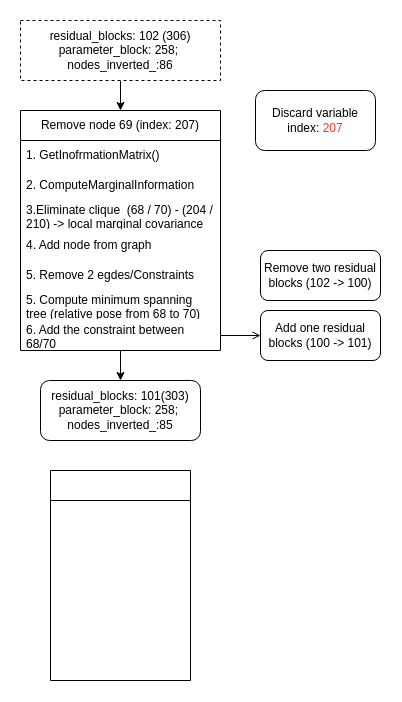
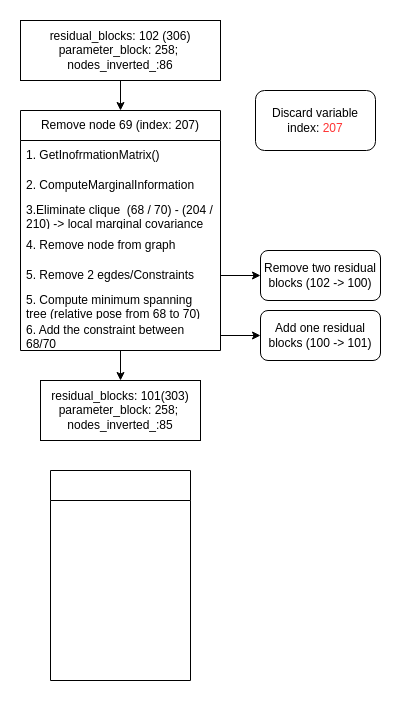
- <mxCell id="3" value="residual_blocks: 102 (306)&lt;br&gt;parameter_block: 258;&amp;nbsp; nodes_inverted_:86" style="rounded=0;whiteSpace=wrap;html=1;dashed=1;" parent="1" vertex="1"><mxGeometry x="20" y="20" width="200" height="60" as="geometry" /></mxCell>
+ <mxCell id="3" value="residual_blocks: 102 (306)&lt;br&gt;parameter_block: 258;&amp;nbsp; nodes_inverted_:86" style="rounded=0;whiteSpace=wrap;html=1;" parent="1" vertex="1"><mxGeometry x="20" y="20" width="200" height="60" as="geometry" /></mxCell>
- <mxCell id="9" value="4. Add node from graph" style="text;strokeColor=none;fillColor=none;align=left;verticalAlign=middle;spacingLeft=4;spacingRight=4;overflow=hidden;points=[[0,0.5],[1,0.5]];portConstraint=eastwest;rotatable=0;whiteSpace=wrap;html=1;" parent="5" vertex="1"><mxGeometry y="120" width="200" height="30" as="geometry" /></mxCell>
+ <mxCell id="9" value="4. Remove node from graph" style="text;strokeColor=none;fillColor=none;align=left;verticalAlign=middle;spacingLeft=4;spacingRight=4;overflow=hidden;points=[[0,0.5],[1,0.5]];portConstraint=eastwest;rotatable=0;whiteSpace=wrap;html=1;" parent="5" vertex="1"><mxGeometry y="120" width="200" height="30" as="geometry" /></mxCell>
+ <mxCell id="22" value="" style="endArrow=classic;html=1;fontColor=#FFFFFF;exitX=1;exitY=0.5;exitDx=0;exitDy=0;entryX=0;entryY=0.5;entryDx=0;entryDy=0;" parent="1" source="10" target="23" edge="1"><mxGeometry width="50" height="50" relative="1" as="geometry"><mxPoint x="220" y="240" as="sourcePoint" /><mxPoint x="260" y="245" as="targetPoint" /></mxGeometry></mxCell>
- <mxCell id="25" value="" style="endArrow=open;html=1;fontColor=#FFFFFF;exitX=1;exitY=0.5;exitDx=0;exitDy=0;entryX=0;entryY=0.5;entryDx=0;entryDy=0;" parent="1" source="12" target="24" edge="1"><mxGeometry width="50" height="50" relative="1" as="geometry"><mxPoint x="230" y="255" as="sourcePoint" /><mxPoint x="270" y="255" as="targetPoint" /></mxGeometry></mxCell>
+ <mxCell id="25" value="" style="endArrow=classic;html=1;fontColor=#FFFFFF;exitX=1;exitY=0.5;exitDx=0;exitDy=0;entryX=0;entryY=0.5;entryDx=0;entryDy=0;" parent="1" source="12" target="24" edge="1"><mxGeometry width="50" height="50" relative="1" as="geometry"><mxPoint x="230" y="255" as="sourcePoint" /><mxPoint x="270" y="255" as="targetPoint" /></mxGeometry></mxCell>
- <mxCell id="21" value="residual_blocks: 101(303)&lt;br&gt;parameter_block: 258;&amp;nbsp; nodes_inverted_:85" style="whiteSpace=wrap;html=1;rounded=1;" parent="1" vertex="1"><mxGeometry x="40" y="380" width="160" height="60" as="geometry" /></mxCell>
+ <mxCell id="21" value="residual_blocks: 101(303)&lt;br&gt;parameter_block: 258;&amp;nbsp; nodes_inverted_:85" style="rounded=0;whiteSpace=wrap;html=1;" parent="1" vertex="1"><mxGeometry x="40" y="380" width="160" height="60" as="geometry" /></mxCell>
